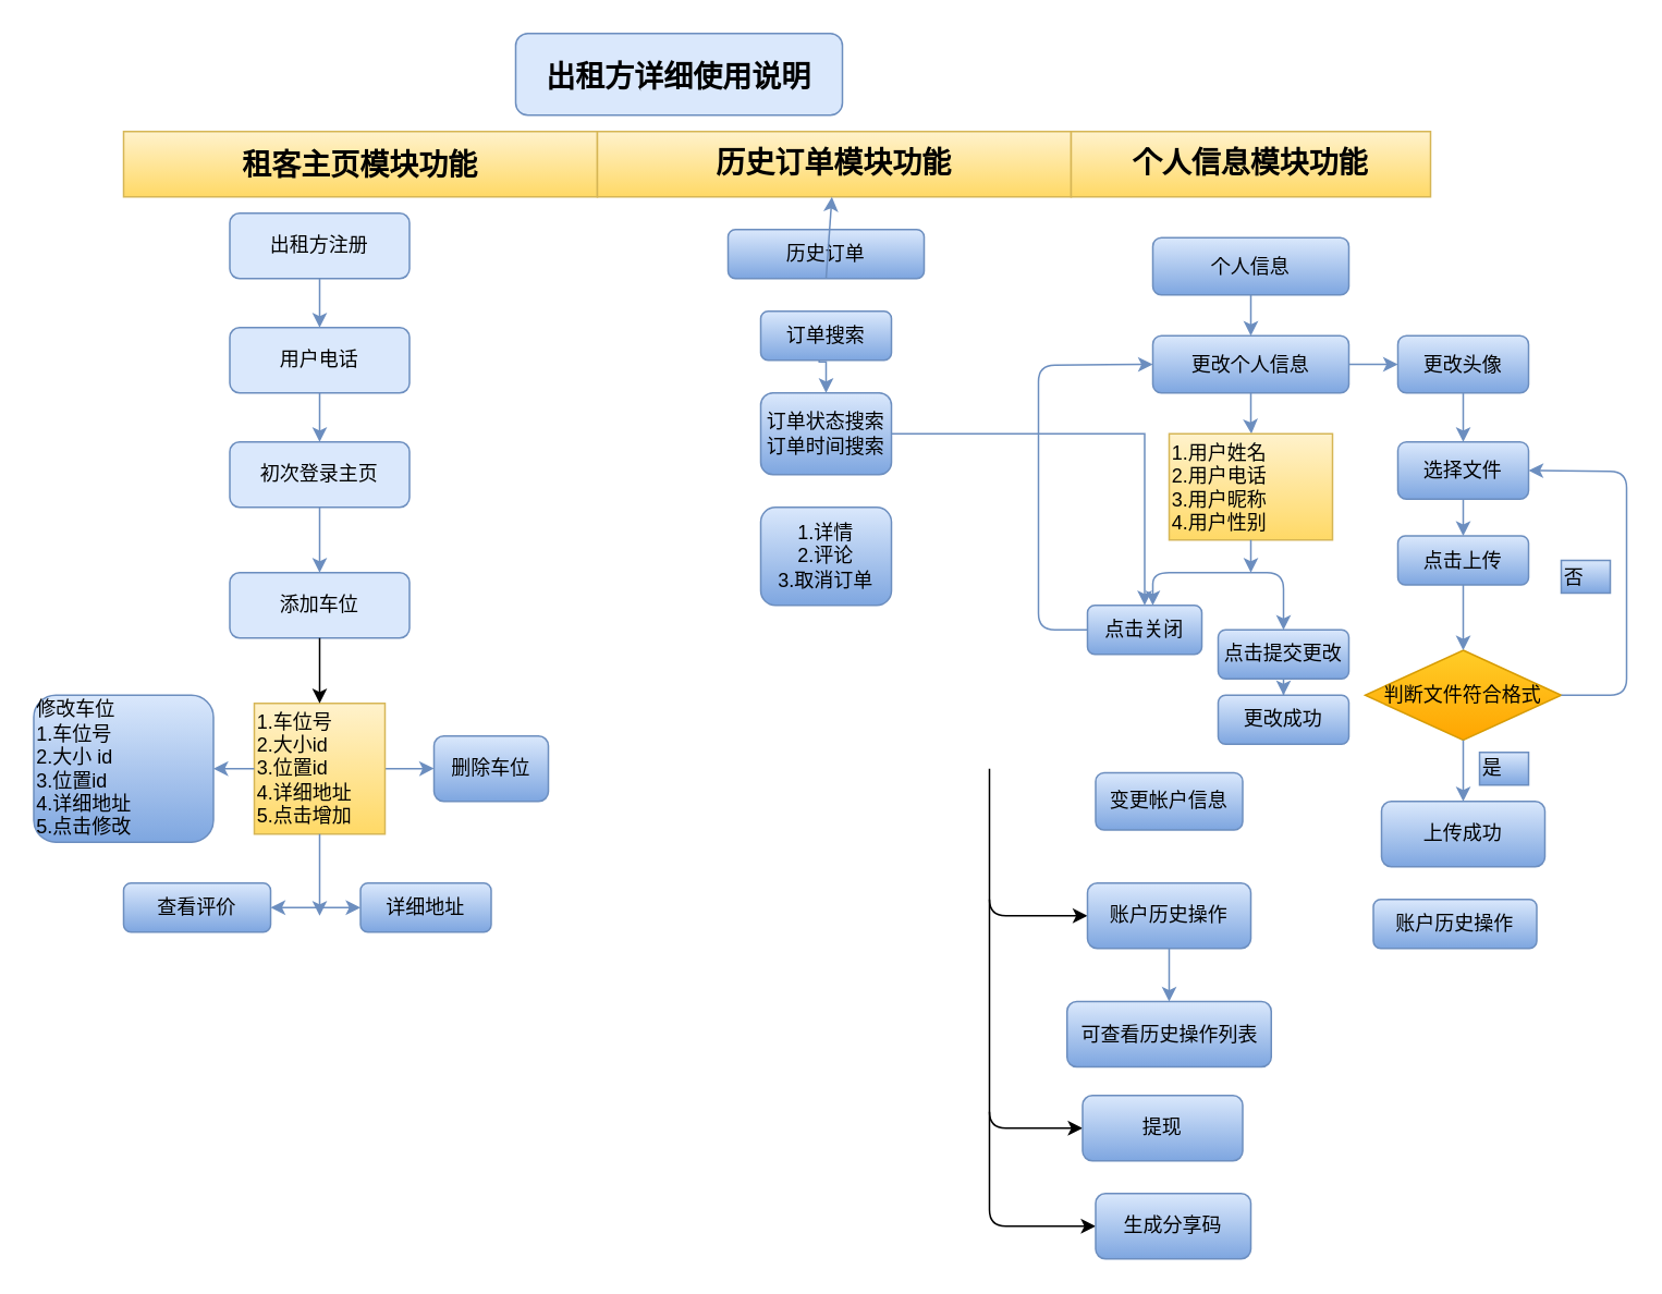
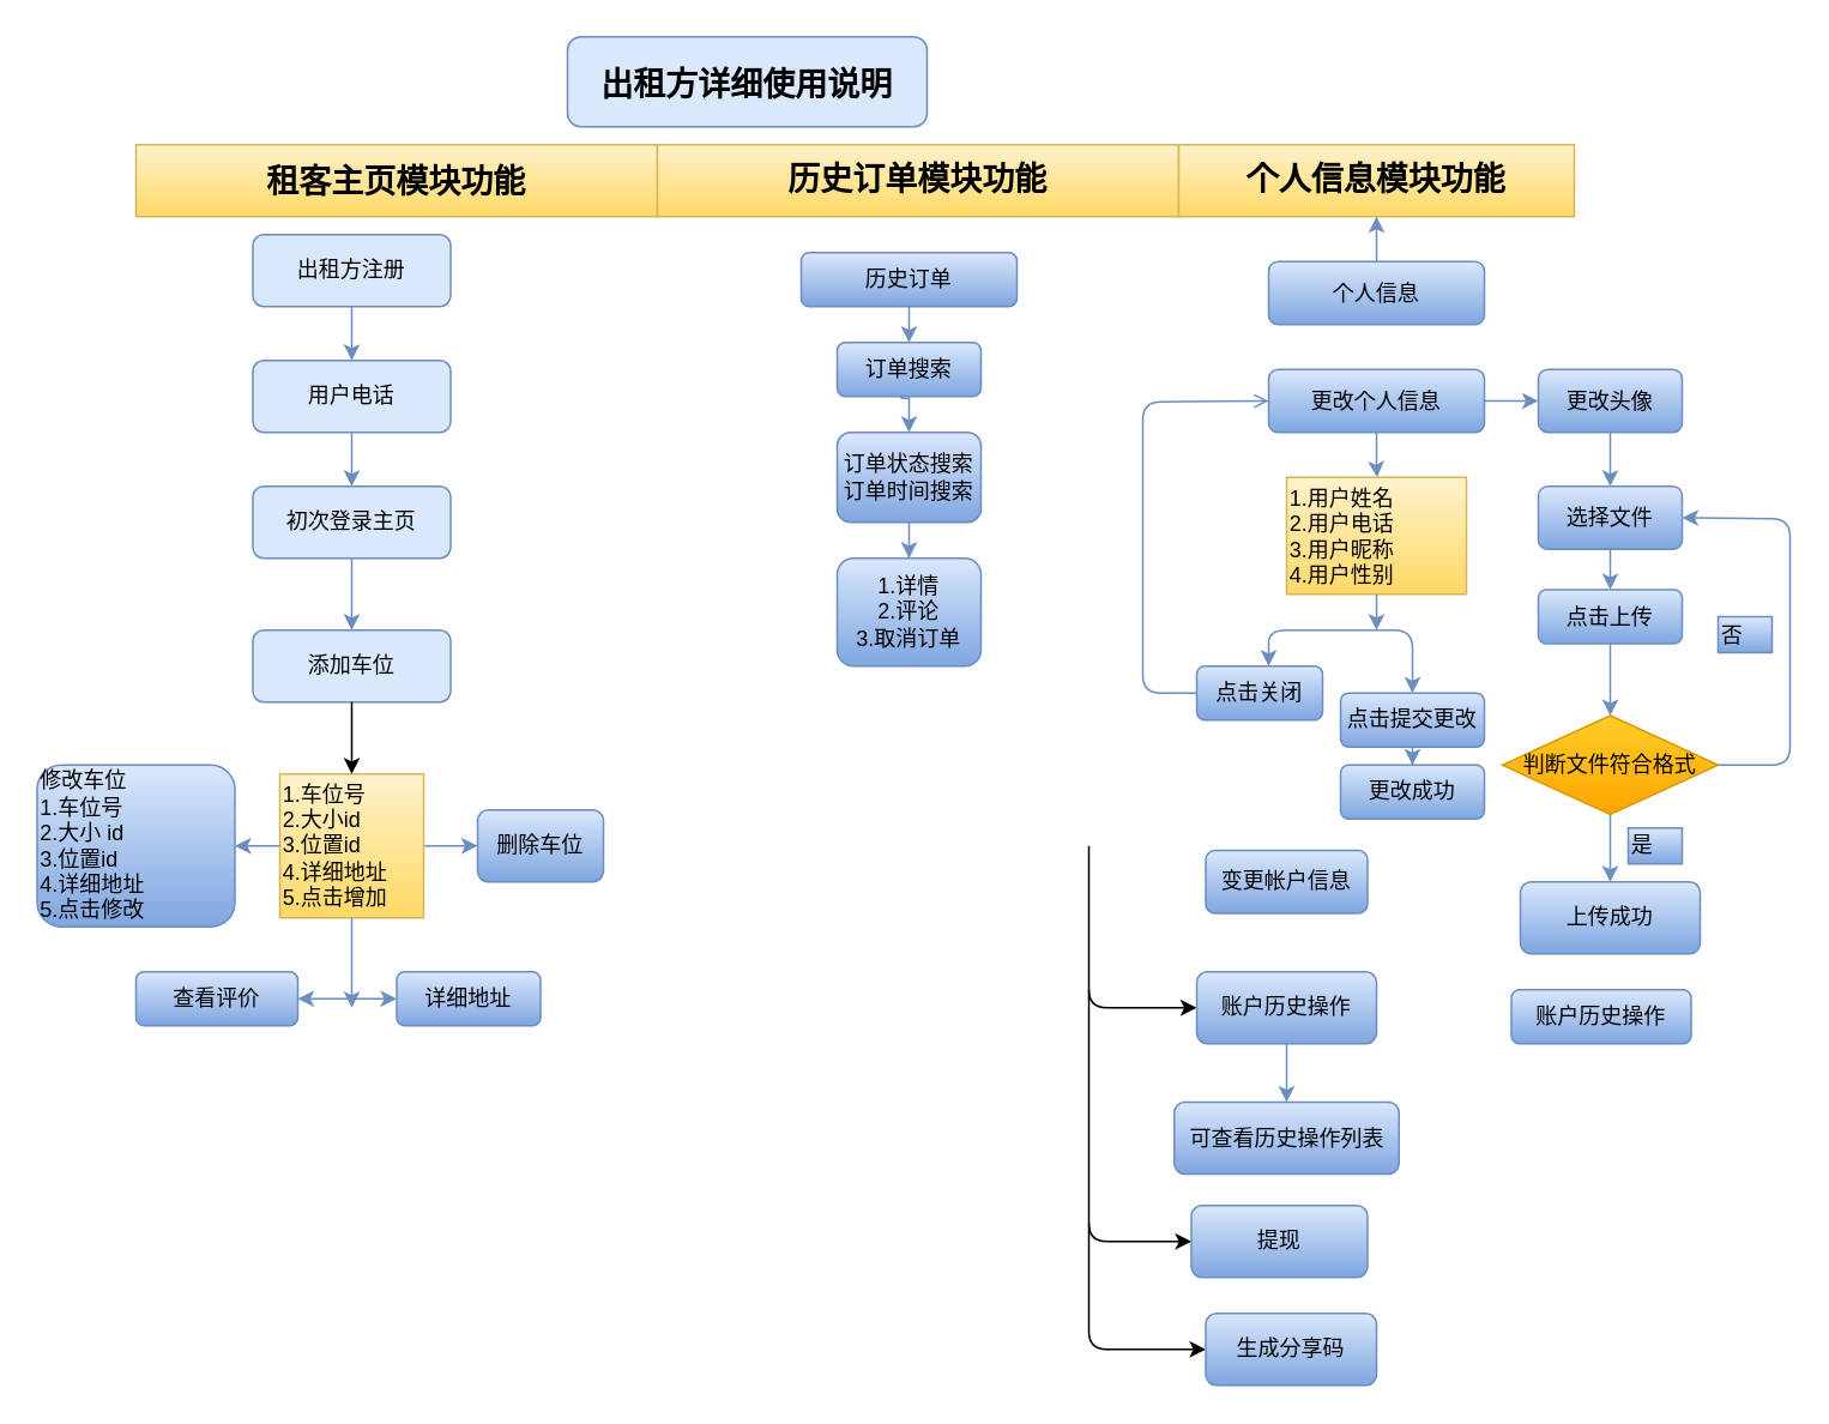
- <mxCell id="29" value="" style="endArrow=classic;html=1;exitX=0.5;exitY=1;exitDx=0;exitDy=0;gradientColor=#7ea6e0;fillColor=#dae8fc;strokeColor=#6c8ebf;" parent="1" source="23" target="4" edge="1"><mxGeometry width="50" height="50" relative="1" as="geometry"><mxPoint x="25" y="640" as="sourcePoint" /><mxPoint x="75" y="590" as="targetPoint" /></mxGeometry></mxCell>
+ <mxCell id="29" value="" style="endArrow=classic;html=1;entryX=0.5;entryY=0;entryDx=0;entryDy=0;exitX=0.5;exitY=1;exitDx=0;exitDy=0;gradientColor=#7ea6e0;fillColor=#dae8fc;strokeColor=#6c8ebf;" parent="1" source="23" target="25" edge="1"><mxGeometry width="50" height="50" relative="1" as="geometry"><mxPoint x="25" y="640" as="sourcePoint" /><mxPoint x="75" y="590" as="targetPoint" /></mxGeometry></mxCell>
- <mxCell id="30" value="" style="edgeStyle=orthogonalEdgeStyle;rounded=0;orthogonalLoop=1;jettySize=auto;html=1;gradientColor=#7ea6e0;fillColor=#dae8fc;strokeColor=#6c8ebf;" parent="1" source="31" target="34" edge="1"><mxGeometry relative="1" as="geometry" /></mxCell>
+ <mxCell id="30" value="" style="edgeStyle=orthogonalEdgeStyle;rounded=0;orthogonalLoop=1;jettySize=auto;html=1;gradientColor=#7ea6e0;fillColor=#dae8fc;strokeColor=#6c8ebf;" parent="1" source="31" target="5" edge="1"><mxGeometry relative="1" as="geometry" /></mxCell>
- <mxCell id="50" value="" style="endArrow=classic;html=1;entryX=0;entryY=0.5;entryDx=0;entryDy=0;exitX=0;exitY=0.5;exitDx=0;exitDy=0;gradientColor=#7ea6e0;fillColor=#dae8fc;strokeColor=#6c8ebf;" parent="1" source="49" target="34" edge="1"><mxGeometry width="50" height="50" relative="1" as="geometry"><mxPoint x="385" y="640" as="sourcePoint" /><mxPoint x="435" y="590" as="targetPoint" /><Array as="points"><mxPoint x="635" y="385" /><mxPoint x="635" y="223" /></Array></mxGeometry></mxCell>
+ <mxCell id="50" value="" style="endArrow=open;html=1;entryX=0;entryY=0.5;entryDx=0;entryDy=0;exitX=0;exitY=0.5;exitDx=0;exitDy=0;gradientColor=#7ea6e0;fillColor=#dae8fc;strokeColor=#6c8ebf;" parent="1" source="49" target="34" edge="1"><mxGeometry width="50" height="50" relative="1" as="geometry"><mxPoint x="385" y="640" as="sourcePoint" /><mxPoint x="435" y="590" as="targetPoint" /><Array as="points"><mxPoint x="635" y="385" /><mxPoint x="635" y="223" /></Array></mxGeometry></mxCell>
- <mxCell id="26" value="" style="edgeStyle=orthogonalEdgeStyle;rounded=0;orthogonalLoop=1;jettySize=auto;html=1;gradientColor=#7ea6e0;fillColor=#dae8fc;strokeColor=#6c8ebf;" parent="1" source="27" target="49" edge="1"><mxGeometry relative="1" as="geometry" /></mxCell>
+ <mxCell id="26" value="" style="edgeStyle=orthogonalEdgeStyle;rounded=0;orthogonalLoop=1;jettySize=auto;html=1;gradientColor=#7ea6e0;fillColor=#dae8fc;strokeColor=#6c8ebf;" parent="1" source="27" target="28" edge="1"><mxGeometry relative="1" as="geometry" /></mxCell>
